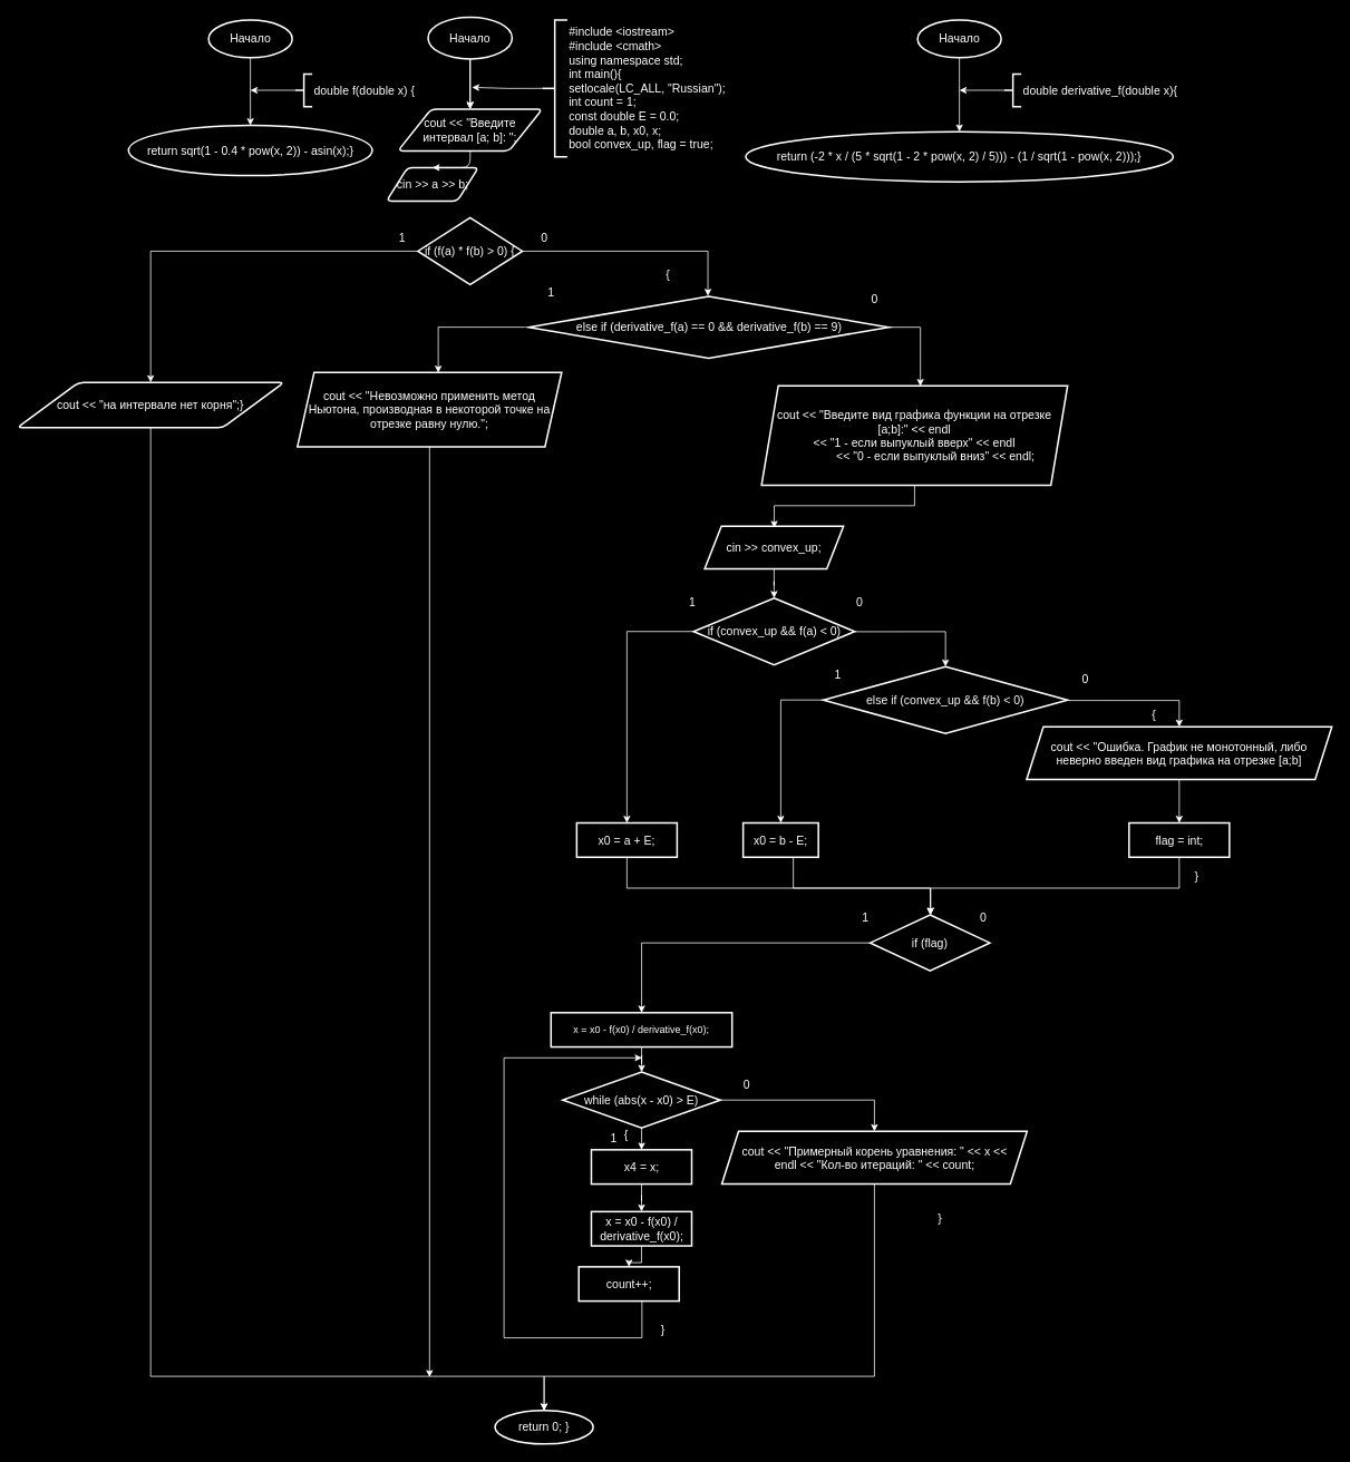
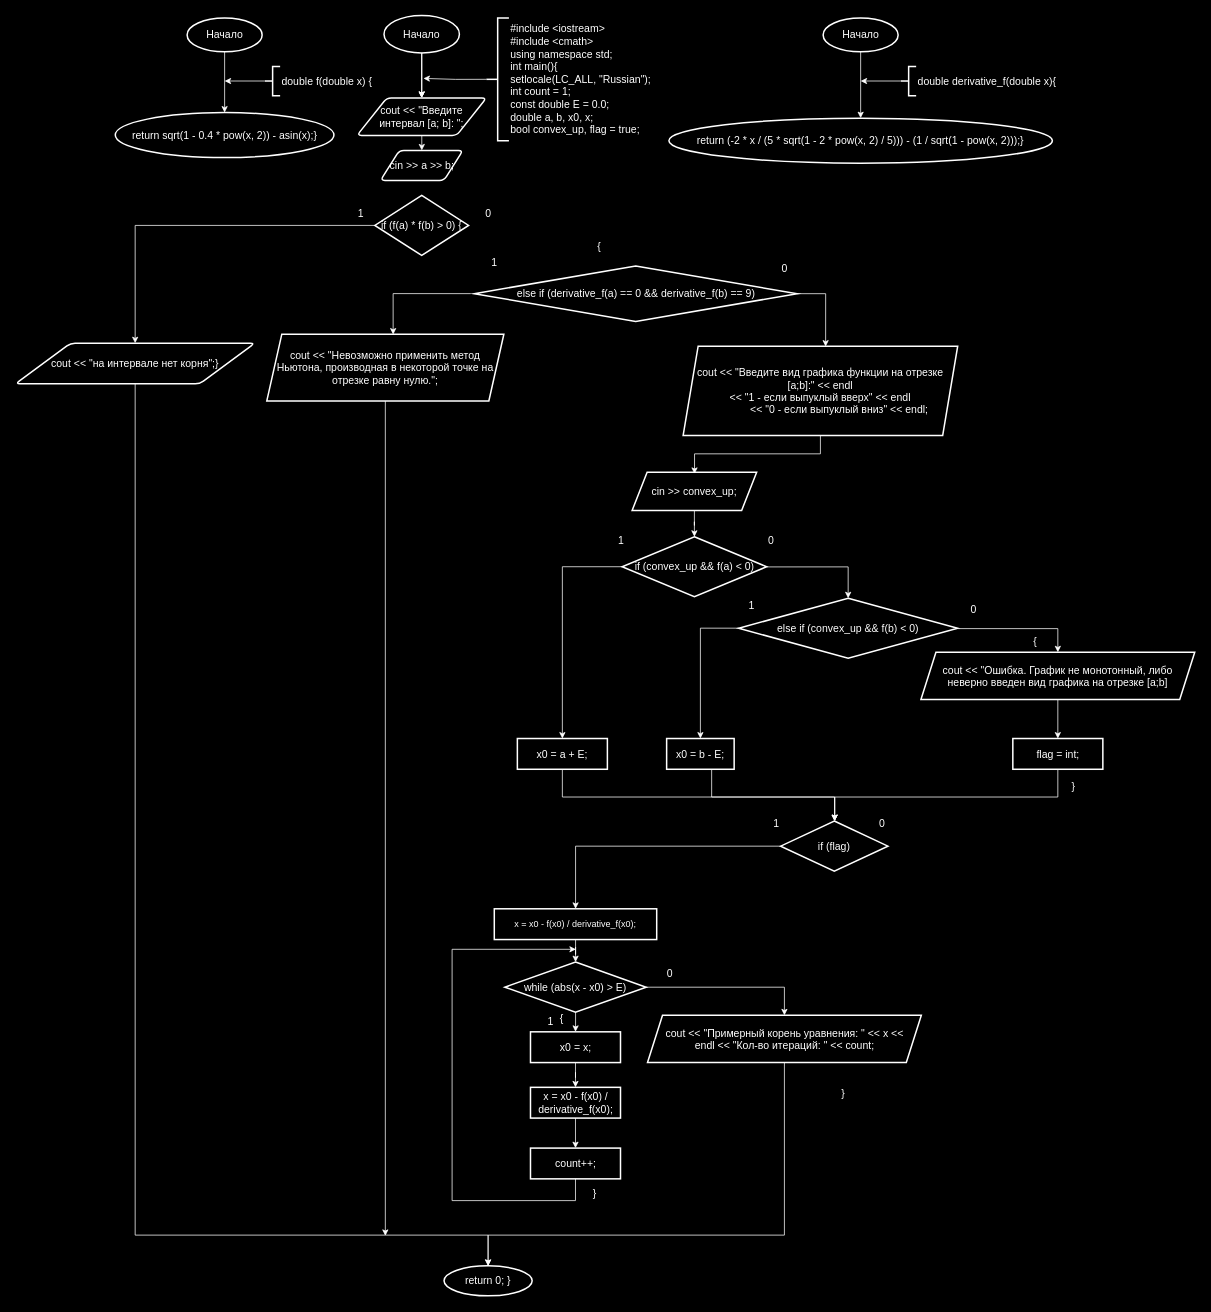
- <mxCell id="9" value="cin &amp;gt;&amp;gt; a &amp;gt;&amp;gt; b;" style="shape=parallelogram;html=1;strokeWidth=2;perimeter=parallelogramPerimeter;whiteSpace=wrap;rounded=1;arcSize=12;size=0.23;strokeColor=#FFFFFF;fontColor=#FFFFFF;fillColor=none;fontSize=14;fontStyle=0" parent="1" vertex="1"><mxGeometry x="461.5" y="200" width="110" height="40" as="geometry" /></mxCell>
+ <mxCell id="9" value="cin &amp;gt;&amp;gt; a &amp;gt;&amp;gt; b;" style="shape=parallelogram;html=1;strokeWidth=2;perimeter=parallelogramPerimeter;whiteSpace=wrap;rounded=1;arcSize=12;size=0.23;strokeColor=#FFFFFF;fontColor=#FFFFFF;fillColor=none;fontSize=14;fontStyle=0" parent="1" vertex="1"><mxGeometry x="506.5" y="200" width="110" height="40" as="geometry" /></mxCell>
- <mxCell id="10" style="edgeStyle=orthogonalEdgeStyle;rounded=0;orthogonalLoop=1;jettySize=auto;html=1;exitX=1;exitY=0.5;exitDx=0;exitDy=0;exitPerimeter=0;strokeColor=#FFFFFF;fontColor=#FFFFFF;fontSize=14;fontStyle=0;entryX=0.498;entryY=-0.006;entryDx=0;entryDy=0;entryPerimeter=0;" parent="1" source="12" target="27" edge="1"><mxGeometry relative="1" as="geometry"><mxPoint x="838" y="400" as="targetPoint" /><Array as="points"><mxPoint x="846" y="300" /></Array></mxGeometry></mxCell>
- <mxCell id="67" value="&lt;font color=&quot;#ffffff&quot; style=&quot;font-size: 14px;&quot;&gt;x4 = x;&lt;/font&gt;" style="whiteSpace=wrap;html=1;strokeColor=#FFFFFF;strokeWidth=2;align=center;verticalAlign=middle;fontFamily=Helvetica;fontSize=12;fontColor=#333333;fillColor=#000000;" vertex="1" parent="1"><mxGeometry x="706.5" y="1375" width="120" height="41" as="geometry" /></mxCell>
+ <mxCell id="67" value="&lt;font color=&quot;#ffffff&quot; style=&quot;font-size: 14px;&quot;&gt;x0 = x;&lt;/font&gt;" style="whiteSpace=wrap;html=1;strokeColor=#FFFFFF;strokeWidth=2;align=center;verticalAlign=middle;fontFamily=Helvetica;fontSize=12;fontColor=#333333;fillColor=#000000;" vertex="1" parent="1"><mxGeometry x="706.5" y="1375" width="120" height="41" as="geometry" /></mxCell>
- <mxCell id="72" value="&lt;font color=&quot;#ffffff&quot; style=&quot;font-size: 14px;&quot;&gt;count++;&lt;br&gt;&lt;/font&gt;" style="whiteSpace=wrap;html=1;strokeColor=#FFFFFF;strokeWidth=2;align=center;verticalAlign=middle;fontFamily=Helvetica;fontSize=12;fontColor=#333333;fillColor=#000000;" vertex="1" parent="1"><mxGeometry x="691.5" y="1515" width="120" height="41" as="geometry" /></mxCell>
+ <mxCell id="72" value="&lt;font color=&quot;#ffffff&quot; style=&quot;font-size: 14px;&quot;&gt;count++;&lt;br&gt;&lt;/font&gt;" style="whiteSpace=wrap;html=1;strokeColor=#FFFFFF;strokeWidth=2;align=center;verticalAlign=middle;fontFamily=Helvetica;fontSize=12;fontColor=#333333;fillColor=#000000;" vertex="1" parent="1"><mxGeometry x="706.5" y="1530" width="120" height="41" as="geometry" /></mxCell>
